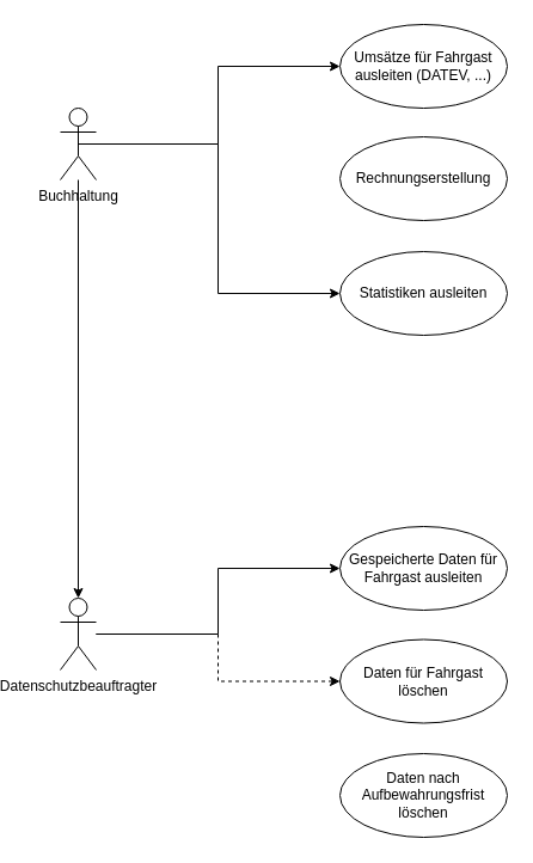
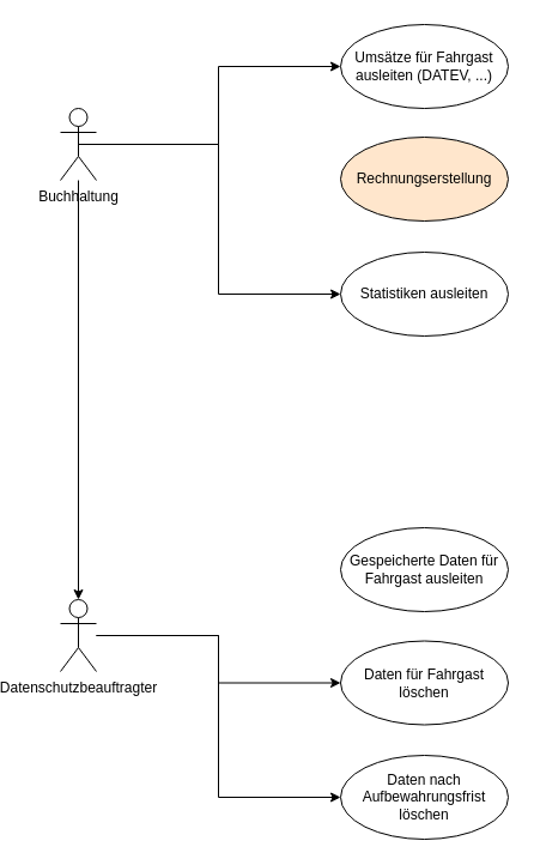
- <mxCell id="7" value="Rechnungserstellung" style="ellipse;whiteSpace=wrap;html=1;" vertex="1" parent="1"><mxGeometry x="254" y="114" width="140" height="70" as="geometry" /></mxCell>
+ <mxCell id="7" value="Rechnungserstellung" style="ellipse;whiteSpace=wrap;html=1;fillColor=#ffe6cc;" vertex="1" parent="1"><mxGeometry x="254" y="114" width="140" height="70" as="geometry" /></mxCell>
- <mxCell id="10" style="edgeStyle=orthogonalEdgeStyle;rounded=0;orthogonalLoop=1;jettySize=auto;html=1;" edge="1" parent="1" source="11" target="12"><mxGeometry relative="1" as="geometry" /></mxCell>
+ <mxCell id="10" style="edgeStyle=orthogonalEdgeStyle;rounded=0;orthogonalLoop=1;jettySize=auto;html=1;entryX=0;entryY=0.5;entryDx=0;entryDy=0;" edge="1" parent="1" source="11" target="14"><mxGeometry relative="1" as="geometry" /></mxCell>
- <mxCell id="9" style="edgeStyle=orthogonalEdgeStyle;rounded=0;orthogonalLoop=1;jettySize=auto;html=1;entryX=0;entryY=0.5;entryDx=0;entryDy=0;dashed=1;" edge="1" parent="1" source="11" target="13"><mxGeometry relative="1" as="geometry" /></mxCell>
+ <mxCell id="9" style="edgeStyle=orthogonalEdgeStyle;rounded=0;orthogonalLoop=1;jettySize=auto;html=1;entryX=0;entryY=0.5;entryDx=0;entryDy=0;" edge="1" parent="1" source="11" target="13"><mxGeometry relative="1" as="geometry" /></mxCell>
